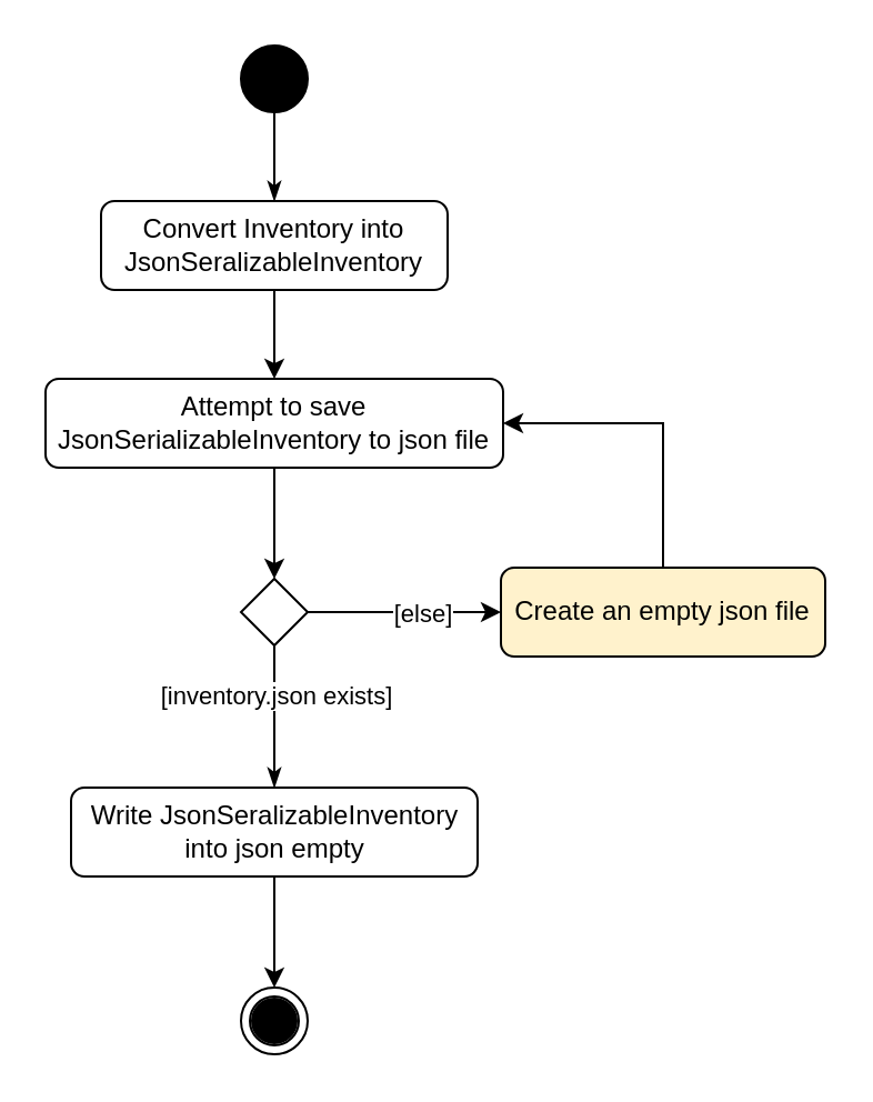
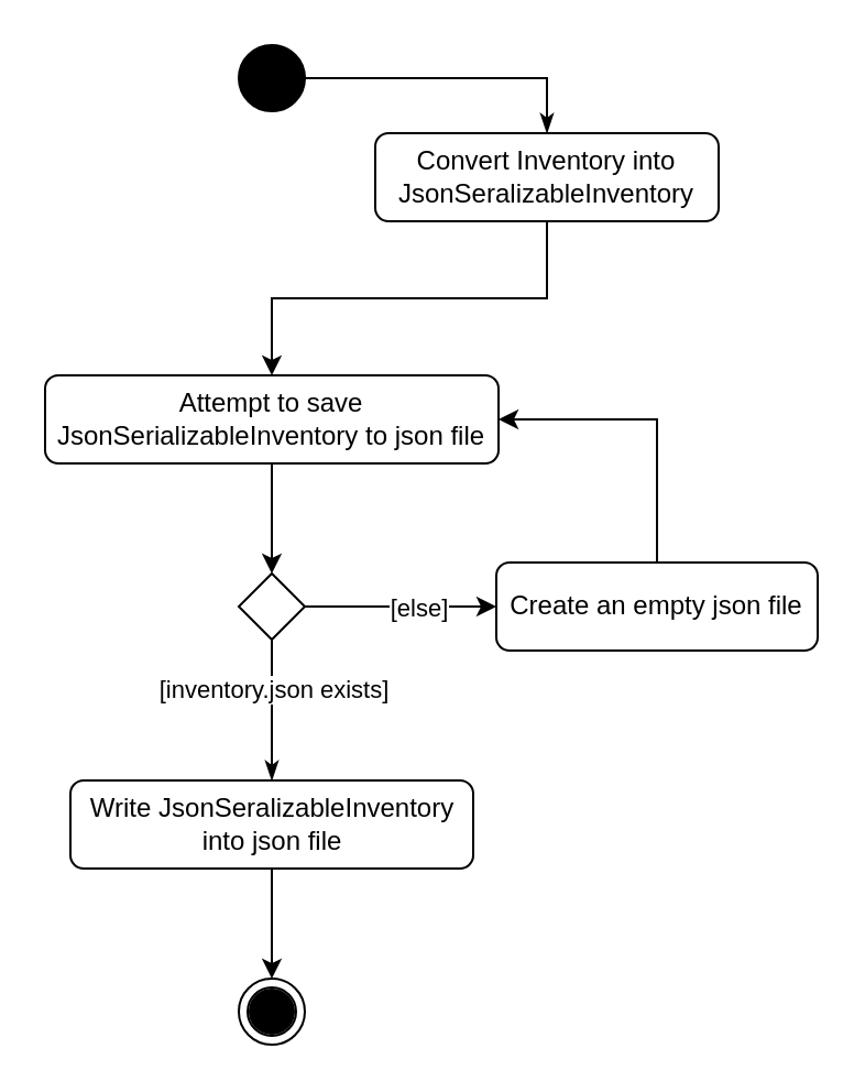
- <mxCell id="3" value="Convert Inventory into JsonSeralizableInventory" style="rounded=1;whiteSpace=wrap;html=1;fontSize=12;glass=0;strokeWidth=1;shadow=0;" parent="1" vertex="1"><mxGeometry x="45" y="90" width="156" height="40" as="geometry" /></mxCell>
+ <mxCell id="3" value="Convert Inventory into JsonSeralizableInventory" style="rounded=1;whiteSpace=wrap;html=1;fontSize=12;glass=0;strokeWidth=1;shadow=0;" parent="1" vertex="1"><mxGeometry x="170" y="60" width="156" height="40" as="geometry" /></mxCell>
- <mxCell id="10" value="Create an empty json file" style="rounded=1;whiteSpace=wrap;html=1;fontSize=12;glass=0;strokeWidth=1;shadow=0;fillColor=#fff2cc;" parent="1" vertex="1"><mxGeometry x="225" y="255" width="146" height="40" as="geometry" /></mxCell>
+ <mxCell id="10" value="Create an empty json file" style="rounded=1;whiteSpace=wrap;html=1;fontSize=12;glass=0;strokeWidth=1;shadow=0;" parent="1" vertex="1"><mxGeometry x="225" y="255" width="146" height="40" as="geometry" /></mxCell>
- <mxCell id="12" value="Write JsonSeralizableInventory into json empty" style="rounded=1;whiteSpace=wrap;html=1;fontSize=12;glass=0;strokeWidth=1;shadow=0;" parent="1" vertex="1"><mxGeometry x="31.5" y="354" width="183" height="40" as="geometry" /></mxCell>
+ <mxCell id="12" value="Write JsonSeralizableInventory into json file" style="rounded=1;whiteSpace=wrap;html=1;fontSize=12;glass=0;strokeWidth=1;shadow=0;" parent="1" vertex="1"><mxGeometry x="31.5" y="354" width="183" height="40" as="geometry" /></mxCell>
